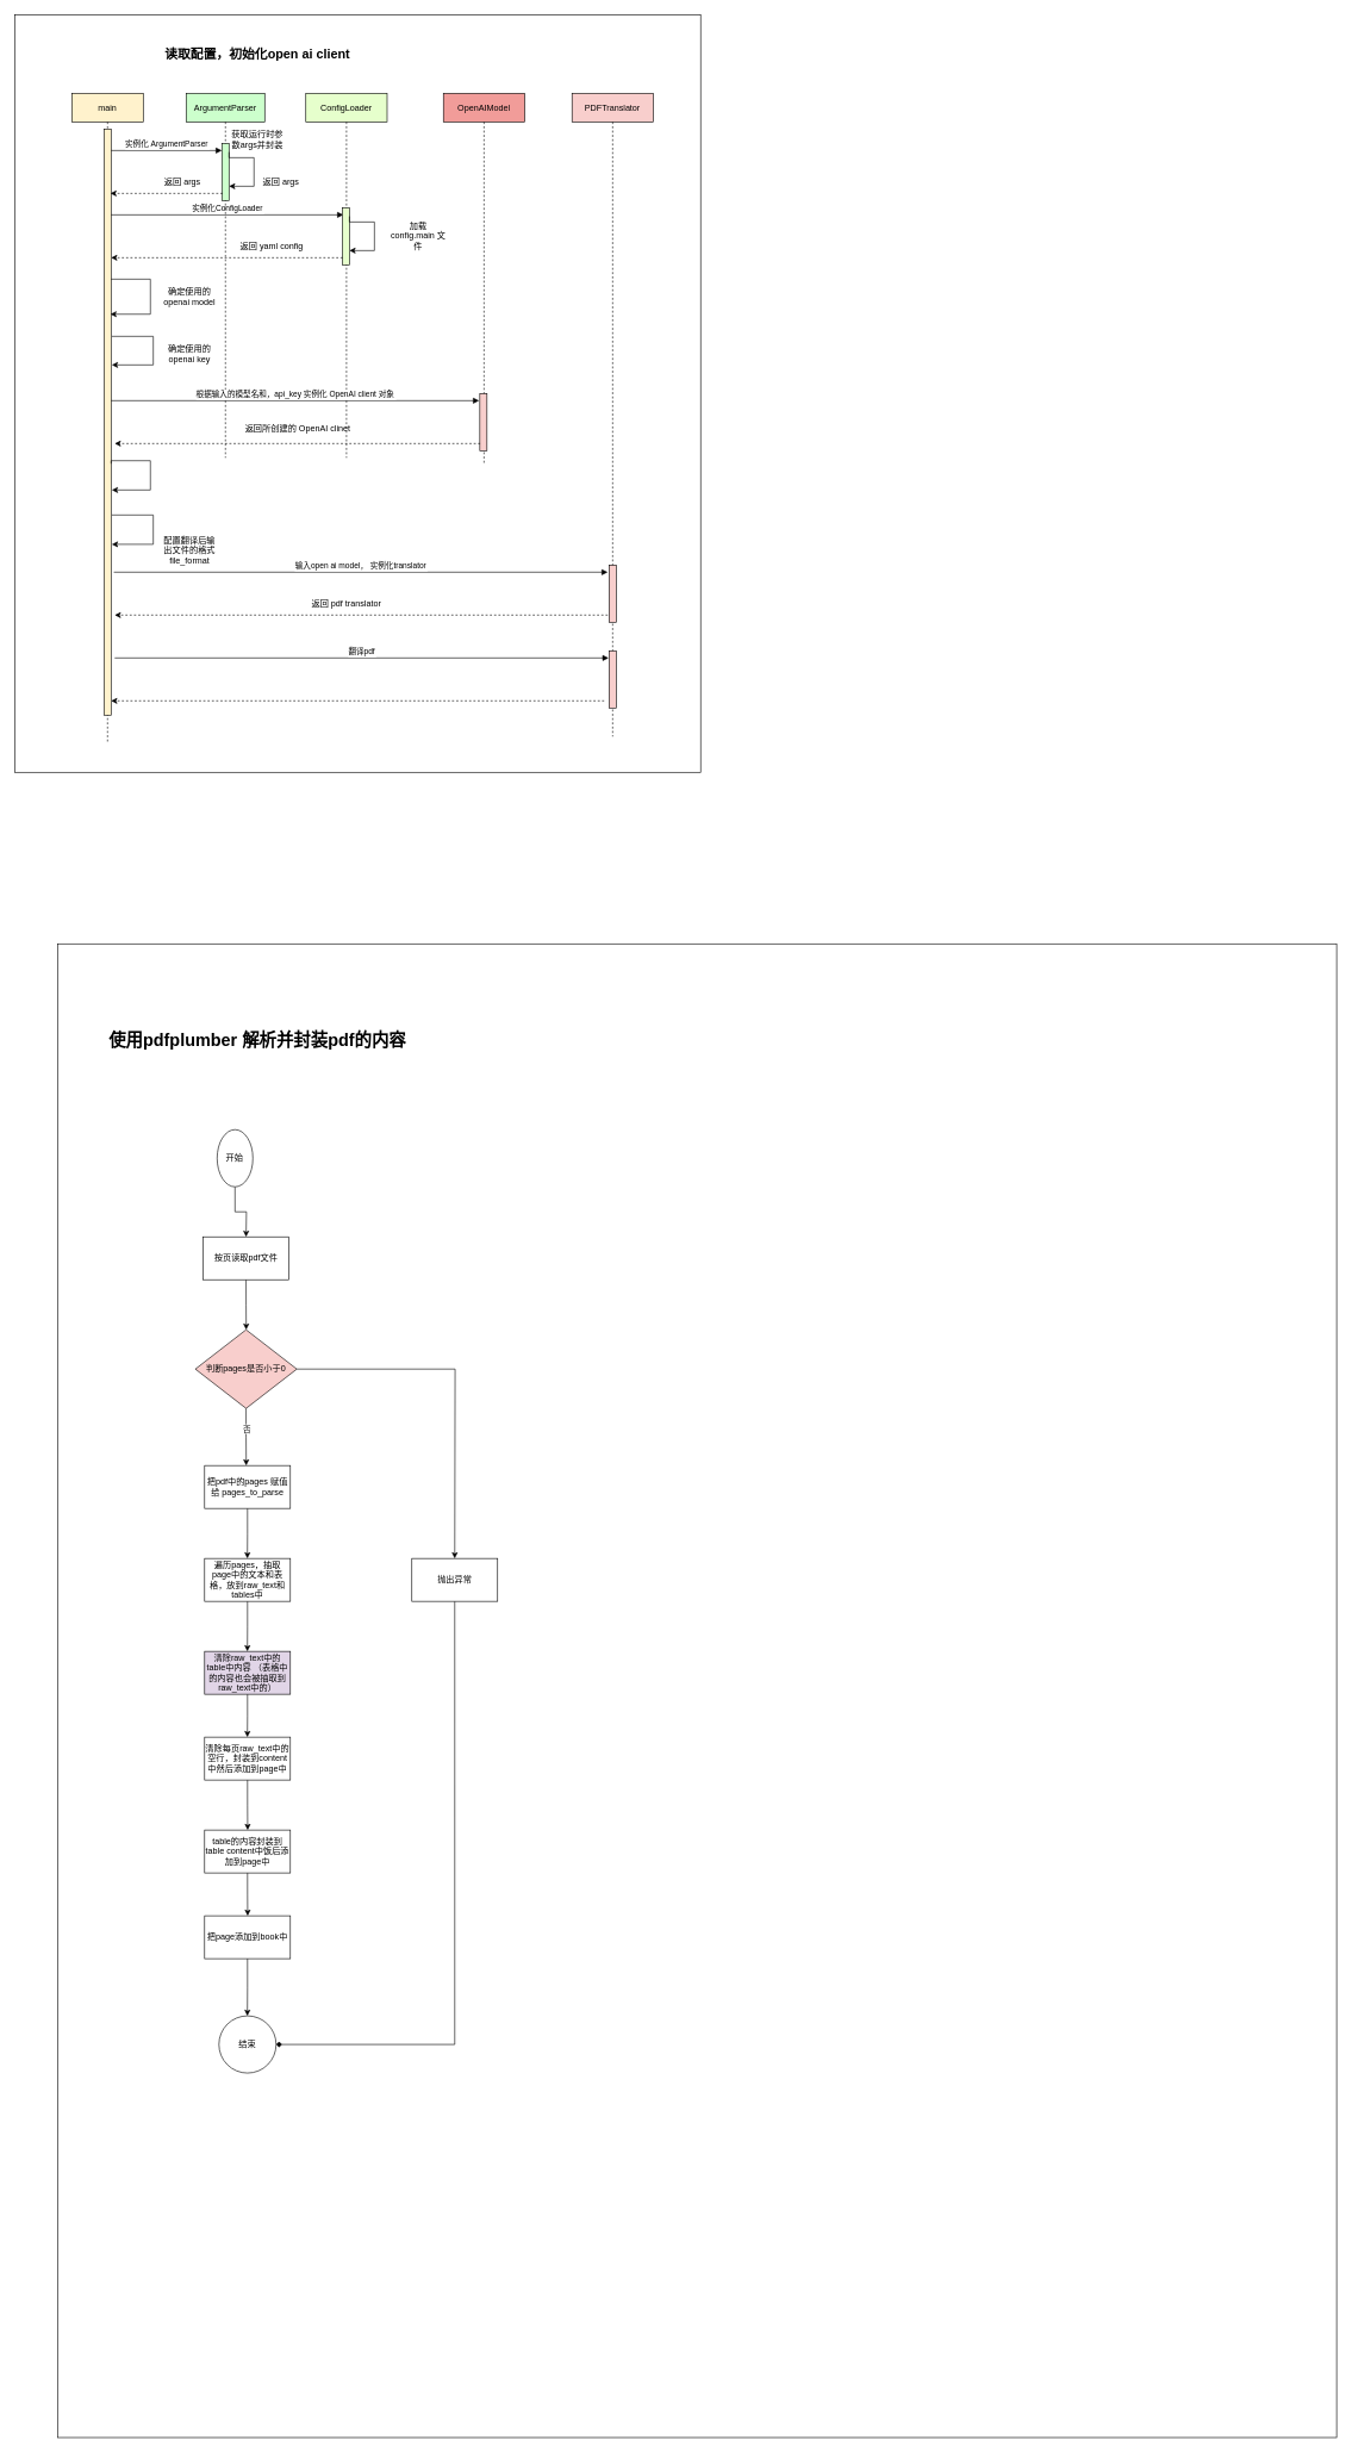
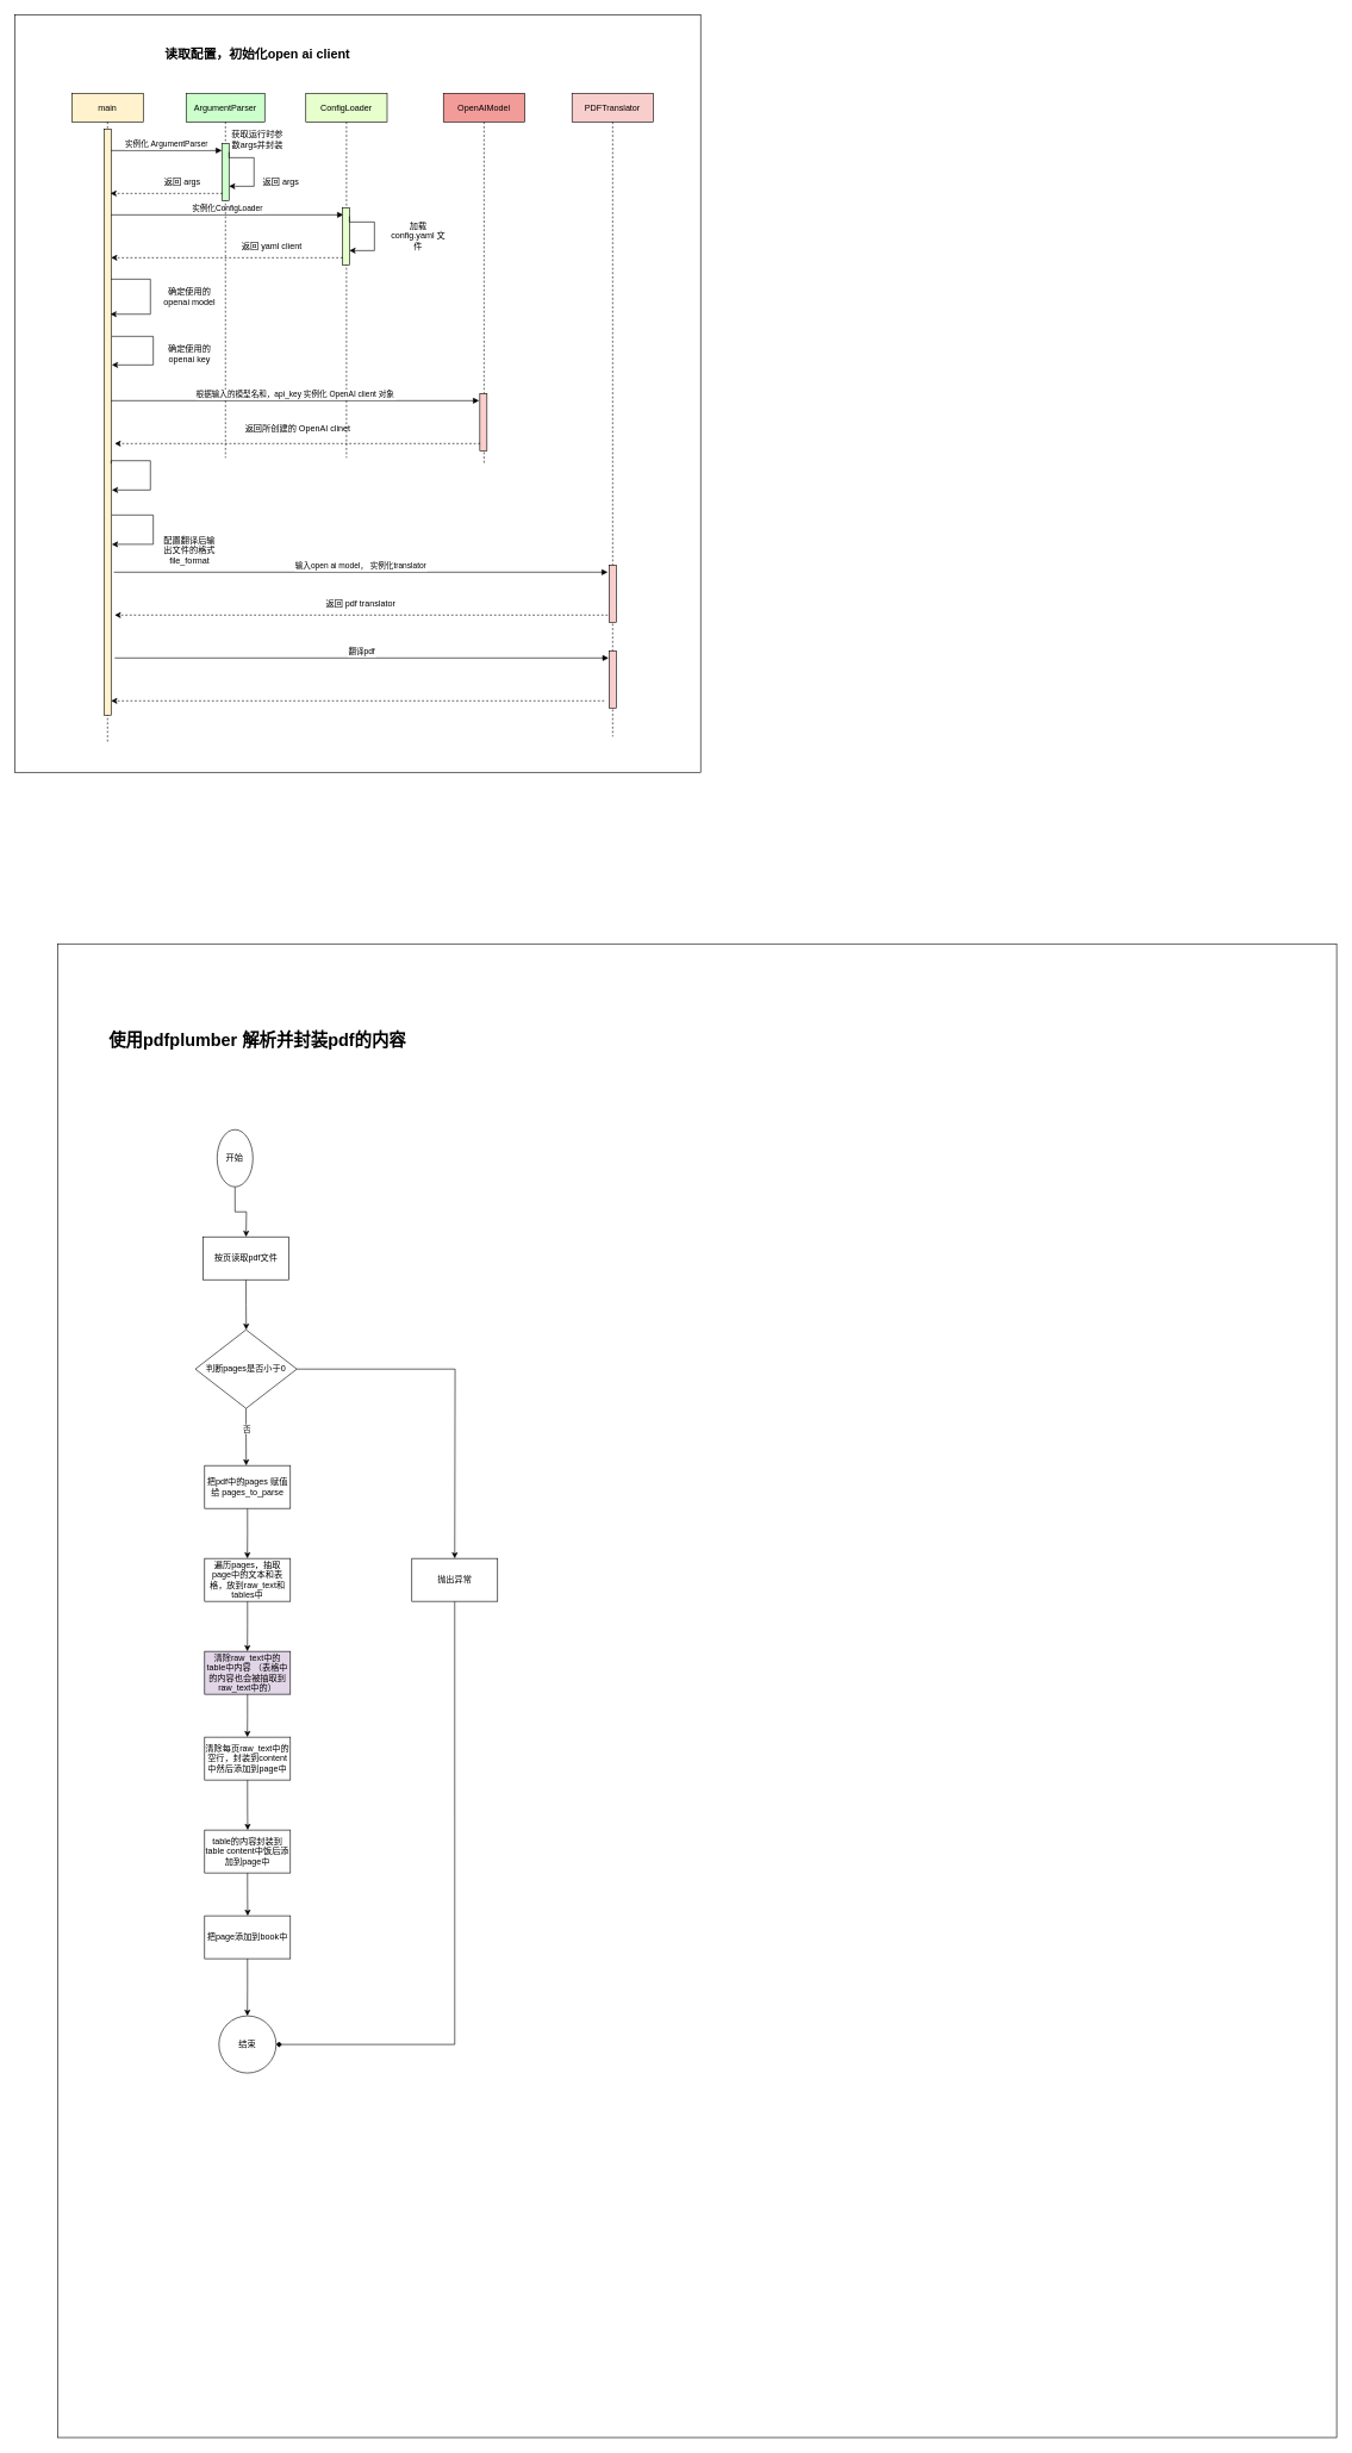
- <mxCell id="31" value="加载 config.main 文件" style="text;html=1;strokeColor=none;fillColor=none;align=center;verticalAlign=middle;whiteSpace=wrap;rounded=0;movable=0;resizable=0;rotatable=0;deletable=0;editable=0;connectable=0;" parent="1" vertex="1"><mxGeometry x="540" y="315" width="90" height="30" as="geometry" /></mxCell>
+ <mxCell id="31" value="加载 config.yaml 文件" style="text;html=1;strokeColor=none;fillColor=none;align=center;verticalAlign=middle;whiteSpace=wrap;rounded=0;movable=0;resizable=0;rotatable=0;deletable=0;editable=0;connectable=0;" parent="1" vertex="1"><mxGeometry x="540" y="315" width="90" height="30" as="geometry" /></mxCell>
- <mxCell id="21" value="返回 yaml config" style="text;html=1;strokeColor=none;fillColor=none;align=center;verticalAlign=middle;whiteSpace=wrap;rounded=0;movable=0;resizable=0;rotatable=0;deletable=0;editable=0;connectable=0;" parent="1" vertex="1"><mxGeometry x="330" y="330" width="100" height="30" as="geometry" /></mxCell>
+ <mxCell id="21" value="返回 yaml client" style="text;html=1;strokeColor=none;fillColor=none;align=center;verticalAlign=middle;whiteSpace=wrap;rounded=0;movable=0;resizable=0;rotatable=0;deletable=0;editable=0;connectable=0;" parent="1" vertex="1"><mxGeometry x="330" y="330" width="100" height="30" as="geometry" /></mxCell>
- <mxCell id="38" value="返回 pdf translator" style="text;html=1;strokeColor=none;fillColor=none;align=center;verticalAlign=middle;whiteSpace=wrap;rounded=0;movable=0;resizable=0;rotatable=0;deletable=0;editable=0;connectable=0;" parent="1" vertex="1"><mxGeometry x="398.13" y="830" width="172.5" height="30" as="geometry" /></mxCell>
+ <mxCell id="38" value="返回 pdf translator" style="text;html=1;strokeColor=none;fillColor=none;align=center;verticalAlign=middle;whiteSpace=wrap;rounded=0;movable=0;resizable=0;rotatable=0;deletable=0;editable=0;connectable=0;" parent="1" vertex="1"><mxGeometry x="418.13" y="830" width="172.5" height="30" as="geometry" /></mxCell>
- <mxCell id="49" value="判断pages是否小于0" style="rhombus;whiteSpace=wrap;html=1;movable=0;resizable=0;rotatable=0;deletable=0;editable=0;connectable=0;fillColor=#f8cecc;" vertex="1" parent="1"><mxGeometry x="272.88" y="1860" width="142" height="110" as="geometry" /></mxCell>
+ <mxCell id="49" value="判断pages是否小于0" style="rhombus;whiteSpace=wrap;html=1;movable=0;resizable=0;rotatable=0;deletable=0;editable=0;connectable=0;" vertex="1" parent="1"><mxGeometry x="272.88" y="1860" width="142" height="110" as="geometry" /></mxCell>
